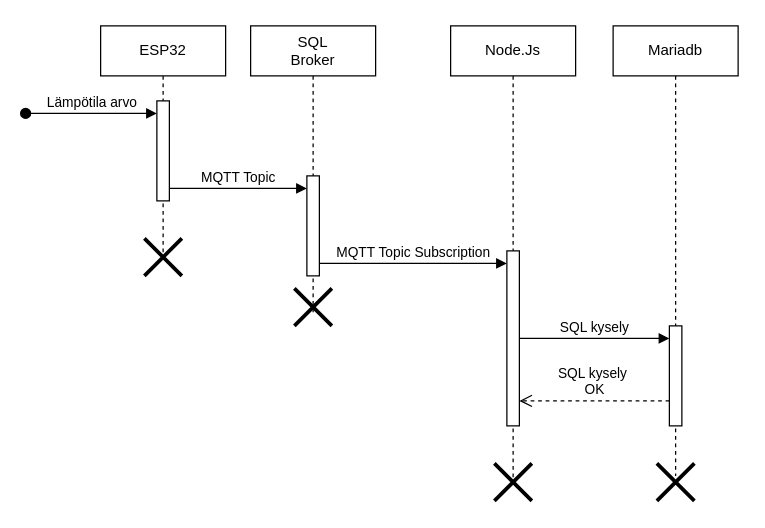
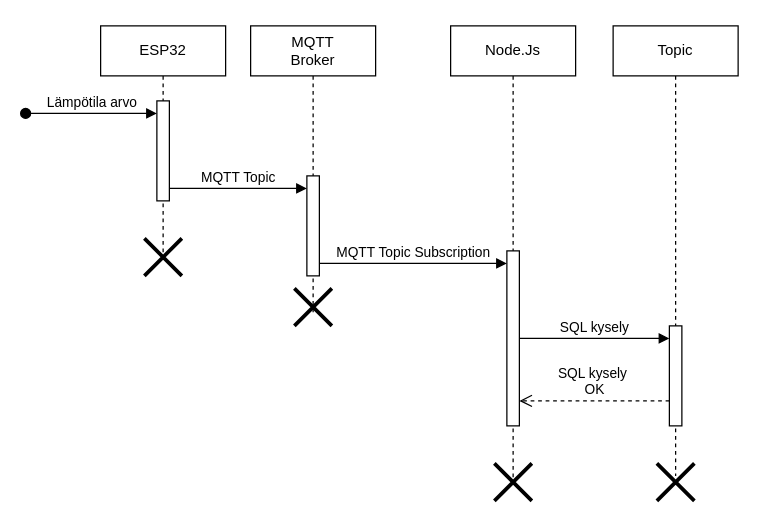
- <mxCell id="6" value="SQL&lt;br&gt;Broker" style="shape=umlLifeline;perimeter=lifelinePerimeter;whiteSpace=wrap;html=1;container=1;dropTarget=0;collapsible=0;recursiveResize=0;outlineConnect=0;portConstraint=eastwest;newEdgeStyle={&quot;curved&quot;:0,&quot;rounded&quot;:0};" vertex="1" parent="1"><mxGeometry x="200" y="20" width="100" height="230" as="geometry" /></mxCell>
+ <mxCell id="6" value="MQTT&lt;br&gt;Broker" style="shape=umlLifeline;perimeter=lifelinePerimeter;whiteSpace=wrap;html=1;container=1;dropTarget=0;collapsible=0;recursiveResize=0;outlineConnect=0;portConstraint=eastwest;newEdgeStyle={&quot;curved&quot;:0,&quot;rounded&quot;:0};" vertex="1" parent="1"><mxGeometry x="200" y="20" width="100" height="230" as="geometry" /></mxCell>
- <mxCell id="14" value="Mariadb" style="shape=umlLifeline;perimeter=lifelinePerimeter;whiteSpace=wrap;html=1;container=1;dropTarget=0;collapsible=0;recursiveResize=0;outlineConnect=0;portConstraint=eastwest;newEdgeStyle={&quot;curved&quot;:0,&quot;rounded&quot;:0};" vertex="1" parent="1"><mxGeometry x="490" y="20" width="100" height="360" as="geometry" /></mxCell>
+ <mxCell id="14" value="Topic" style="shape=umlLifeline;perimeter=lifelinePerimeter;whiteSpace=wrap;html=1;container=1;dropTarget=0;collapsible=0;recursiveResize=0;outlineConnect=0;portConstraint=eastwest;newEdgeStyle={&quot;curved&quot;:0,&quot;rounded&quot;:0};" vertex="1" parent="1"><mxGeometry x="490" y="20" width="100" height="360" as="geometry" /></mxCell>
